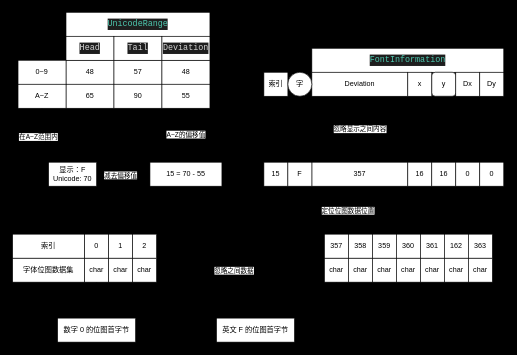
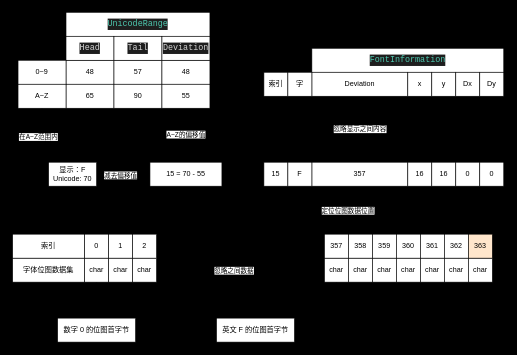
- <mxCell id="39" value="字" style="ellipse;whiteSpace=wrap;html=1;" vertex="1" parent="1"><mxGeometry x="479" y="120" width="40" height="40" as="geometry" /></mxCell>
+ <mxCell id="39" value="字" style="rounded=0;whiteSpace=wrap;html=1;" vertex="1" parent="1"><mxGeometry x="479" y="120" width="40" height="40" as="geometry" /></mxCell>
- <mxCell id="27" value="y" style="whiteSpace=wrap;html=1;rounded=1;" vertex="1" parent="1"><mxGeometry x="719" y="120" width="40" height="40" as="geometry" /></mxCell>
+ <mxCell id="27" value="y" style="rounded=0;whiteSpace=wrap;html=1;" vertex="1" parent="1"><mxGeometry x="719" y="120" width="40" height="40" as="geometry" /></mxCell>
- <mxCell id="67" value="162" style="rounded=0;whiteSpace=wrap;html=1;" vertex="1" parent="1"><mxGeometry x="740" y="390" width="40" height="40" as="geometry" /></mxCell>
+ <mxCell id="67" value="362" style="rounded=0;whiteSpace=wrap;html=1;" vertex="1" parent="1"><mxGeometry x="740" y="390" width="40" height="40" as="geometry" /></mxCell>
- <mxCell id="68" value="363" style="rounded=0;whiteSpace=wrap;html=1;" vertex="1" parent="1"><mxGeometry x="780" y="390" width="40" height="40" as="geometry" /></mxCell>
+ <mxCell id="68" value="363" style="rounded=0;whiteSpace=wrap;html=1;fillColor=#ffe6cc;" vertex="1" parent="1"><mxGeometry x="780" y="390" width="40" height="40" as="geometry" /></mxCell>
